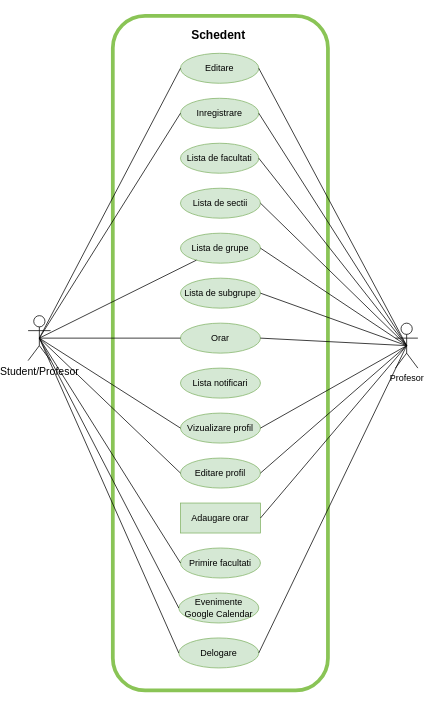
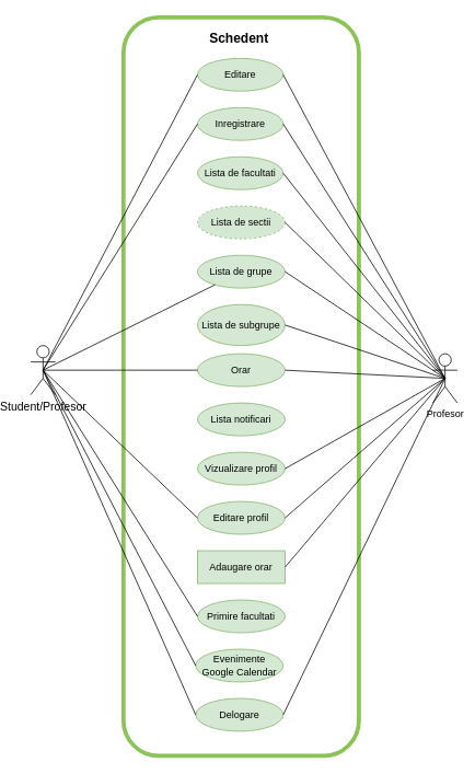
- <mxCell id="8" value="Lista de sectii" style="ellipse;whiteSpace=wrap;html=1;fillColor=#d5e8d4;strokeColor=#82b366;" vertex="1" parent="1"><mxGeometry x="223.25" y="250" width="106.75" height="40" as="geometry" /></mxCell>
+ <mxCell id="8" value="Lista de sectii" style="ellipse;whiteSpace=wrap;html=1;fillColor=#d5e8d4;strokeColor=#82b366;dashed=1;" vertex="1" parent="1"><mxGeometry x="223.25" y="250" width="106.75" height="40" as="geometry" /></mxCell>
- <mxCell id="10" value="Lista de subgrupe" style="ellipse;whiteSpace=wrap;html=1;fillColor=#d5e8d4;strokeColor=#82b366;" vertex="1" parent="1"><mxGeometry x="223.25" y="370" width="106.75" height="40" as="geometry" /></mxCell>
+ <mxCell id="10" value="Lista de subgrupe" style="ellipse;whiteSpace=wrap;html=1;fillColor=#d5e8d4;strokeColor=#82b366;" vertex="1" parent="1"><mxGeometry x="223.25" y="370" width="106.75" height="50" as="geometry" /></mxCell>
- <mxCell id="23" value="" style="endArrow=none;html=1;rounded=0;exitX=0.5;exitY=0.5;exitDx=0;exitDy=0;exitPerimeter=0;entryX=0;entryY=0.5;entryDx=0;entryDy=0;" edge="1" parent="1" source="2" target="13"><mxGeometry width="50" height="50" relative="1" as="geometry"><mxPoint x="250" y="570" as="sourcePoint" /><mxPoint x="300" y="520" as="targetPoint" /></mxGeometry></mxCell>
